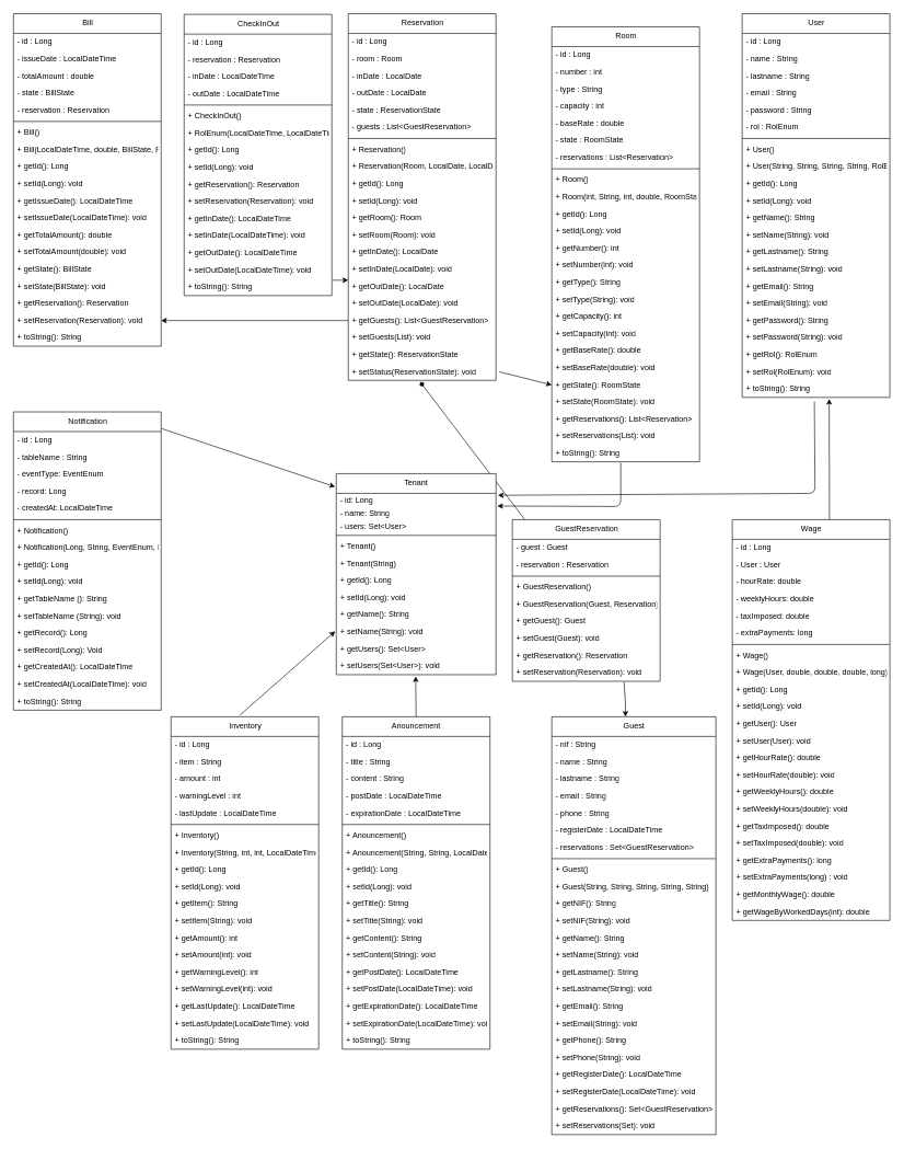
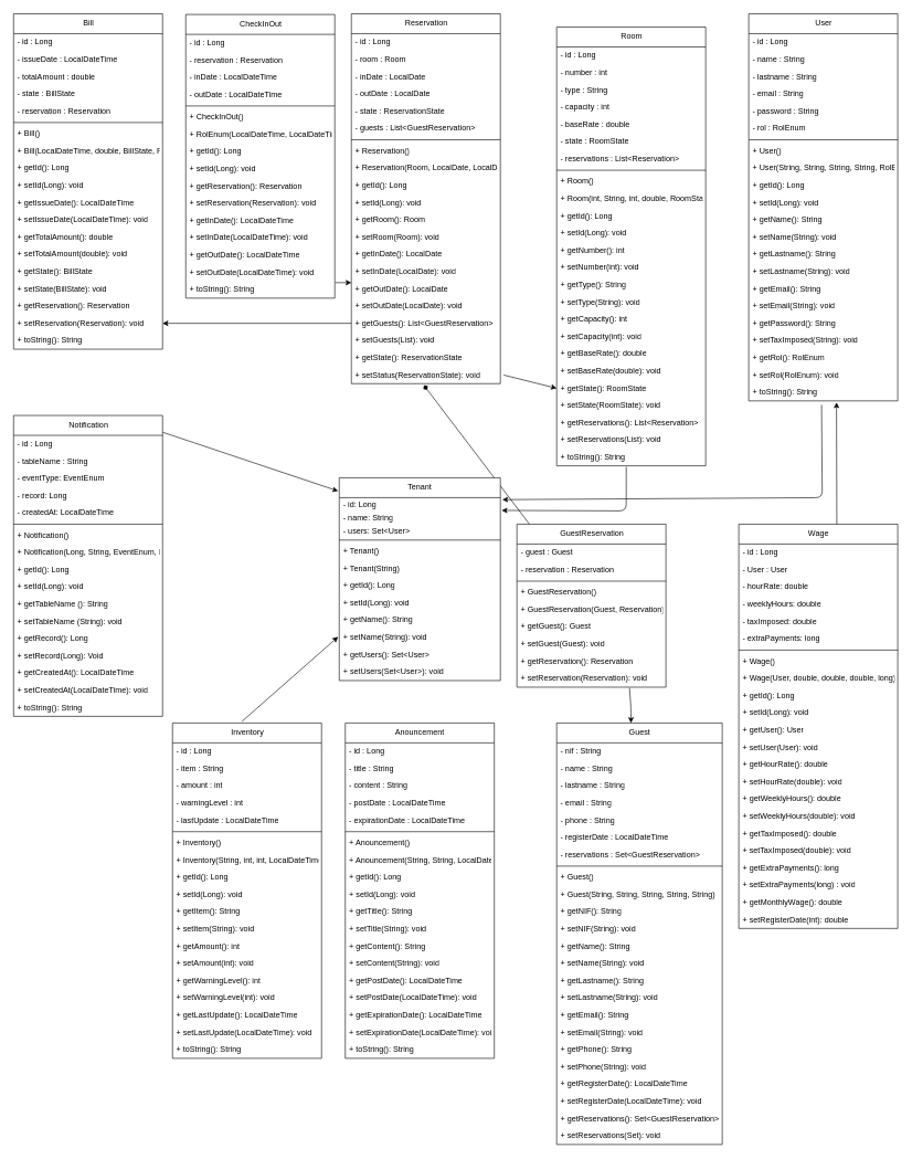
- <mxCell id="182" value="+ setPassword(String): void" style="text;html=1;strokeColor=none;fillColor=none;align=left;verticalAlign=middle;spacingLeft=4;spacingRight=4;overflow=hidden;rotatable=0;points=[[0,0.5],[1,0.5]];portConstraint=eastwest;" parent="163" vertex="1"><mxGeometry y="480" width="225" height="26" as="geometry" /></mxCell>
+ <mxCell id="182" value="+ setTaxImposed(String): void" style="text;html=1;strokeColor=none;fillColor=none;align=left;verticalAlign=middle;spacingLeft=4;spacingRight=4;overflow=hidden;rotatable=0;points=[[0,0.5],[1,0.5]];portConstraint=eastwest;" parent="163" vertex="1"><mxGeometry y="480" width="225" height="26" as="geometry" /></mxCell>
- <mxCell id="246" value="" style="edgeStyle=none;html=1;entryX=0.497;entryY=1.097;entryDx=0;entryDy=0;exitX=0.5;exitY=0;exitDx=0;exitDy=0;entryPerimeter=0;" parent="1" source="2" target="219" edge="1"><mxGeometry relative="1" as="geometry"><mxPoint x="632" y="1028" as="sourcePoint" /><mxPoint x="633" y="1090" as="targetPoint" /><Array as="points"><mxPoint x="633" y="1060" /></Array></mxGeometry></mxCell>
- <mxCell id="243" value="+ getWageByWorkedDays(int): double" style="text;html=1;strokeColor=none;fillColor=none;align=left;verticalAlign=middle;spacingLeft=4;spacingRight=4;overflow=hidden;rotatable=0;points=[[0,0.5],[1,0.5]];portConstraint=eastwest;" vertex="1" parent="220"><mxGeometry y="584" width="240" height="26" as="geometry" /></mxCell>
+ <mxCell id="243" value="+ setRegisterDate(int): double" style="text;html=1;strokeColor=none;fillColor=none;align=left;verticalAlign=middle;spacingLeft=4;spacingRight=4;overflow=hidden;rotatable=0;points=[[0,0.5],[1,0.5]];portConstraint=eastwest;" vertex="1" parent="220"><mxGeometry y="584" width="240" height="26" as="geometry" /></mxCell>
